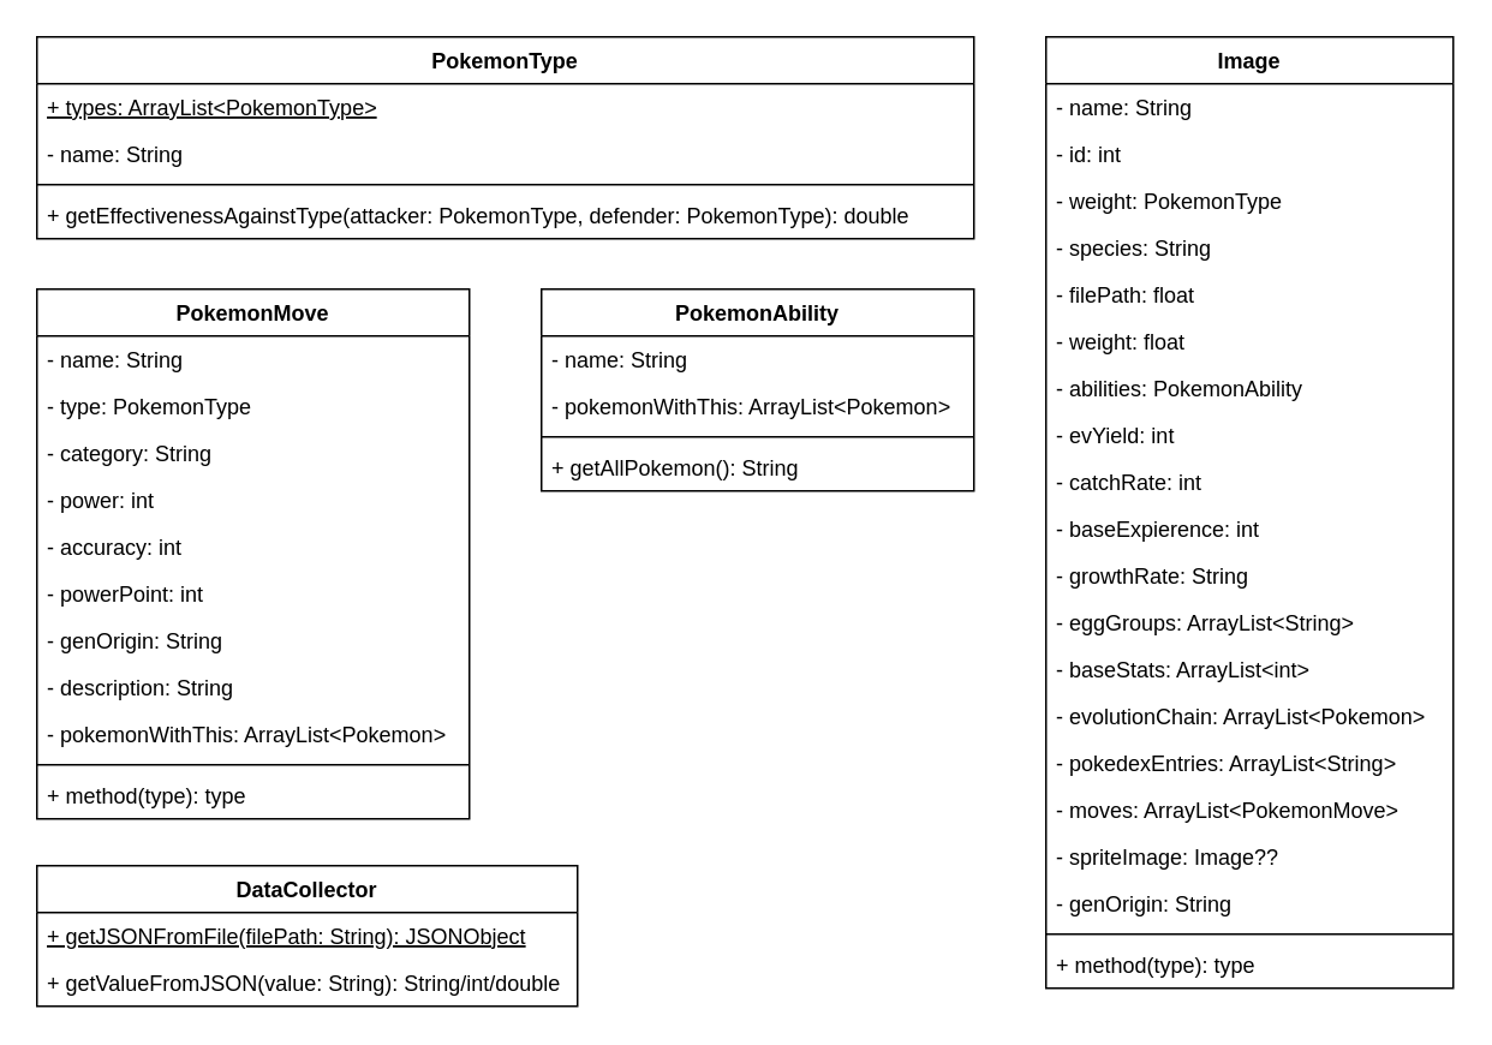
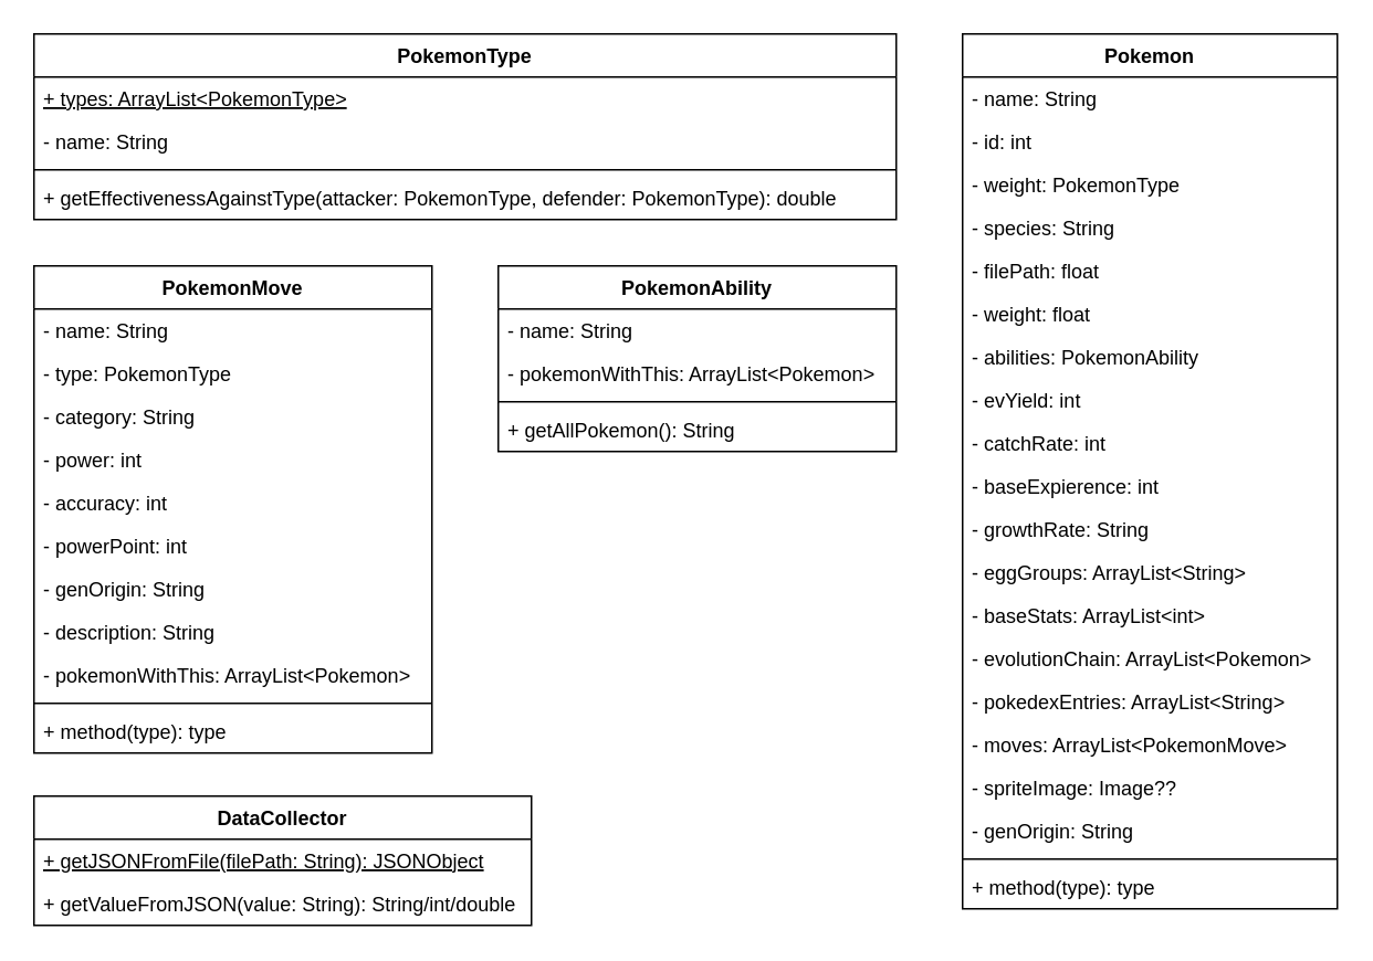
- <mxCell id="2" value="Image" style="swimlane;fontStyle=1;align=center;verticalAlign=top;childLayout=stackLayout;horizontal=1;startSize=26;horizontalStack=0;resizeParent=1;resizeParentMax=0;resizeLast=0;collapsible=1;marginBottom=0;" parent="1" vertex="1"><mxGeometry x="580" y="20" width="226" height="528" as="geometry" /></mxCell>
+ <mxCell id="2" value="Pokemon" style="swimlane;fontStyle=1;align=center;verticalAlign=top;childLayout=stackLayout;horizontal=1;startSize=26;horizontalStack=0;resizeParent=1;resizeParentMax=0;resizeLast=0;collapsible=1;marginBottom=0;" parent="1" vertex="1"><mxGeometry x="580" y="20" width="226" height="528" as="geometry" /></mxCell>
